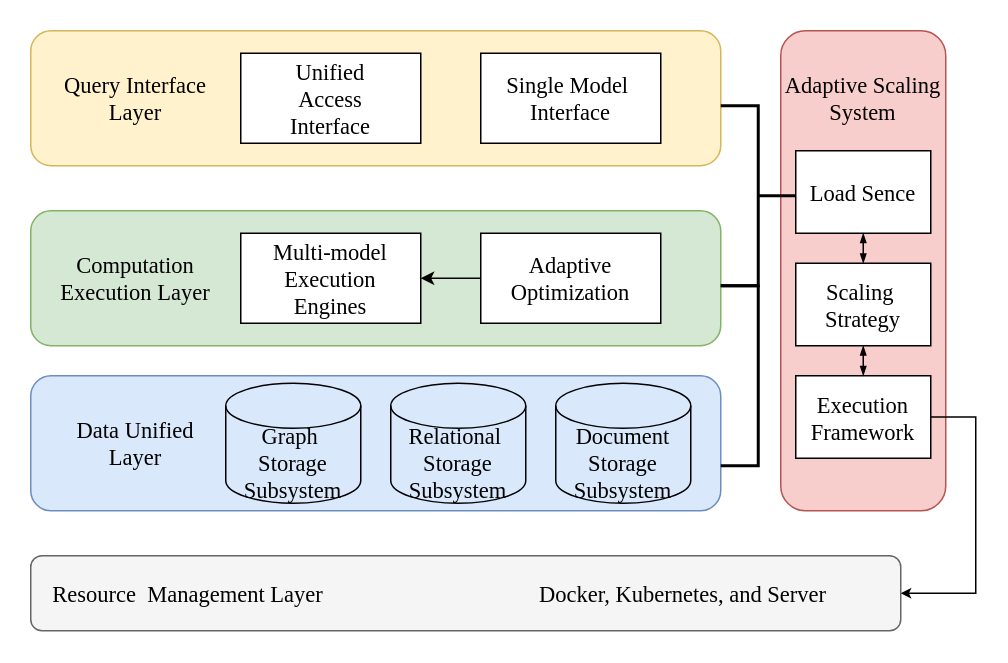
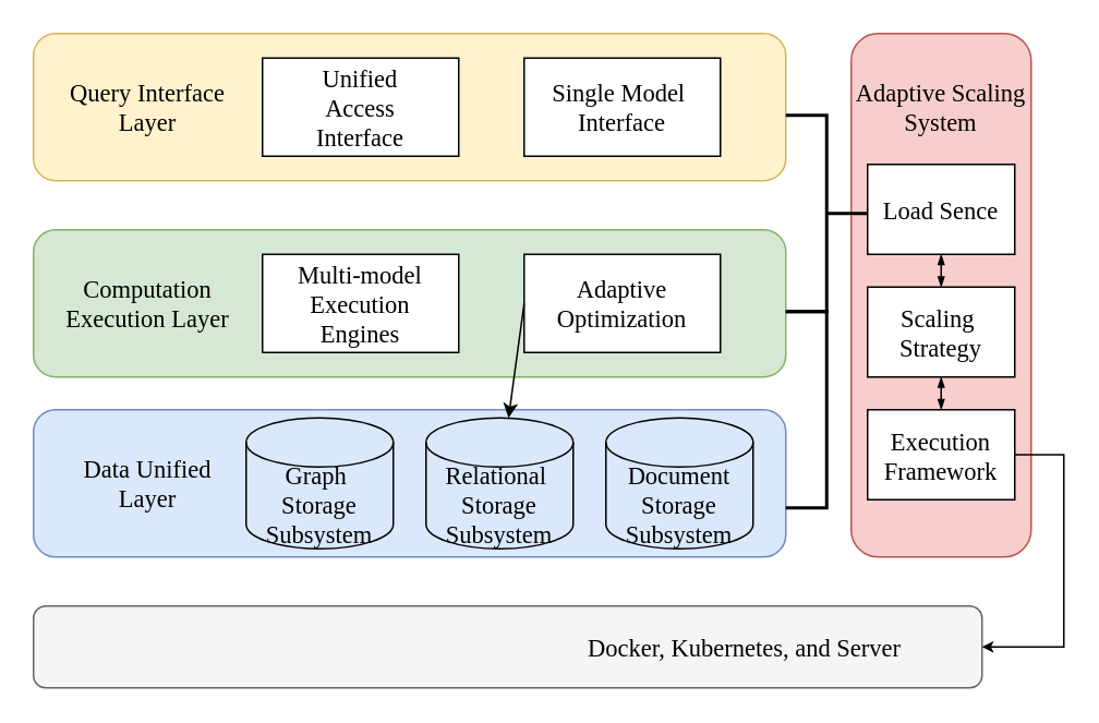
- <mxCell id="15" value="" style="endArrow=classic;html=1;rounded=0;fontFamily=Times New Roman;fontSize=15;fontColor=#000000;startSize=4;strokeWidth=1;exitX=0;exitY=0.5;exitDx=0;exitDy=0;entryX=1;entryY=0.5;entryDx=0;entryDy=0;" edge="1" parent="1" source="9" target="8"><mxGeometry width="50" height="50" relative="1" as="geometry"><mxPoint x="460" y="50" as="sourcePoint" /><mxPoint x="510" y="0" as="targetPoint" /></mxGeometry></mxCell>
+ <mxCell id="15" value="" style="endArrow=classic;html=1;rounded=0;fontFamily=Times New Roman;fontSize=15;fontColor=#000000;startSize=4;strokeWidth=1;exitX=0;exitY=0.5;exitDx=0;exitDy=0;" edge="1" parent="1" source="9" target="13"><mxGeometry width="50" height="50" relative="1" as="geometry"><mxPoint x="460" y="50" as="sourcePoint" /><mxPoint x="510" y="0" as="targetPoint" /></mxGeometry></mxCell>
- <mxCell id="17" value="Resource&amp;nbsp; Management Layer" style="text;html=1;strokeColor=none;fillColor=none;align=center;verticalAlign=middle;whiteSpace=wrap;rounded=0;glass=0;fontFamily=Times New Roman;fontSize=15;fontColor=#000000;" vertex="1" parent="1"><mxGeometry x="20" y="379" width="210" height="32" as="geometry" /></mxCell>
